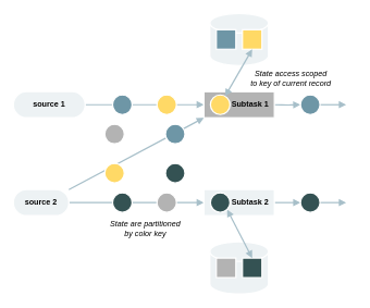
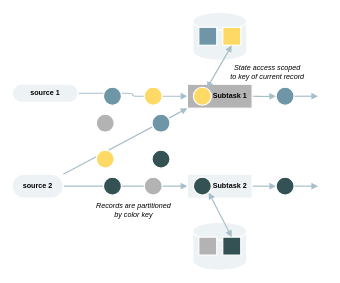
- <mxCell id="3" value="source 1" style="rounded=1;whiteSpace=wrap;html=1;arcSize=50;fillColor=#EDF2F4;strokeColor=#FFFFFF;strokeWidth=2;fontStyle=1" parent="1" vertex="1"><mxGeometry x="20" y="140" width="110" height="40" as="geometry" /></mxCell>
+ <mxCell id="3" value="source 1" style="rounded=1;whiteSpace=wrap;html=1;arcSize=50;fillColor=#EDF2F4;strokeColor=#FFFFFF;strokeWidth=2;fontStyle=1" parent="1" vertex="1"><mxGeometry x="20" y="140" width="110" height="30" as="geometry" /></mxCell>
- <mxCell id="34" value="State are partitioned&lt;br&gt;by color key" style="text;html=1;strokeColor=none;fillColor=none;align=center;verticalAlign=middle;whiteSpace=wrap;rounded=0;fontStyle=2" vertex="1" parent="1"><mxGeometry x="123" y="340" width="199" height="20" as="geometry" /></mxCell>
+ <mxCell id="34" value="Records are partitioned&lt;br&gt;by color key" style="text;html=1;strokeColor=none;fillColor=none;align=center;verticalAlign=middle;whiteSpace=wrap;rounded=0;fontStyle=2" vertex="1" parent="1"><mxGeometry x="123" y="340" width="199" height="20" as="geometry" /></mxCell>
